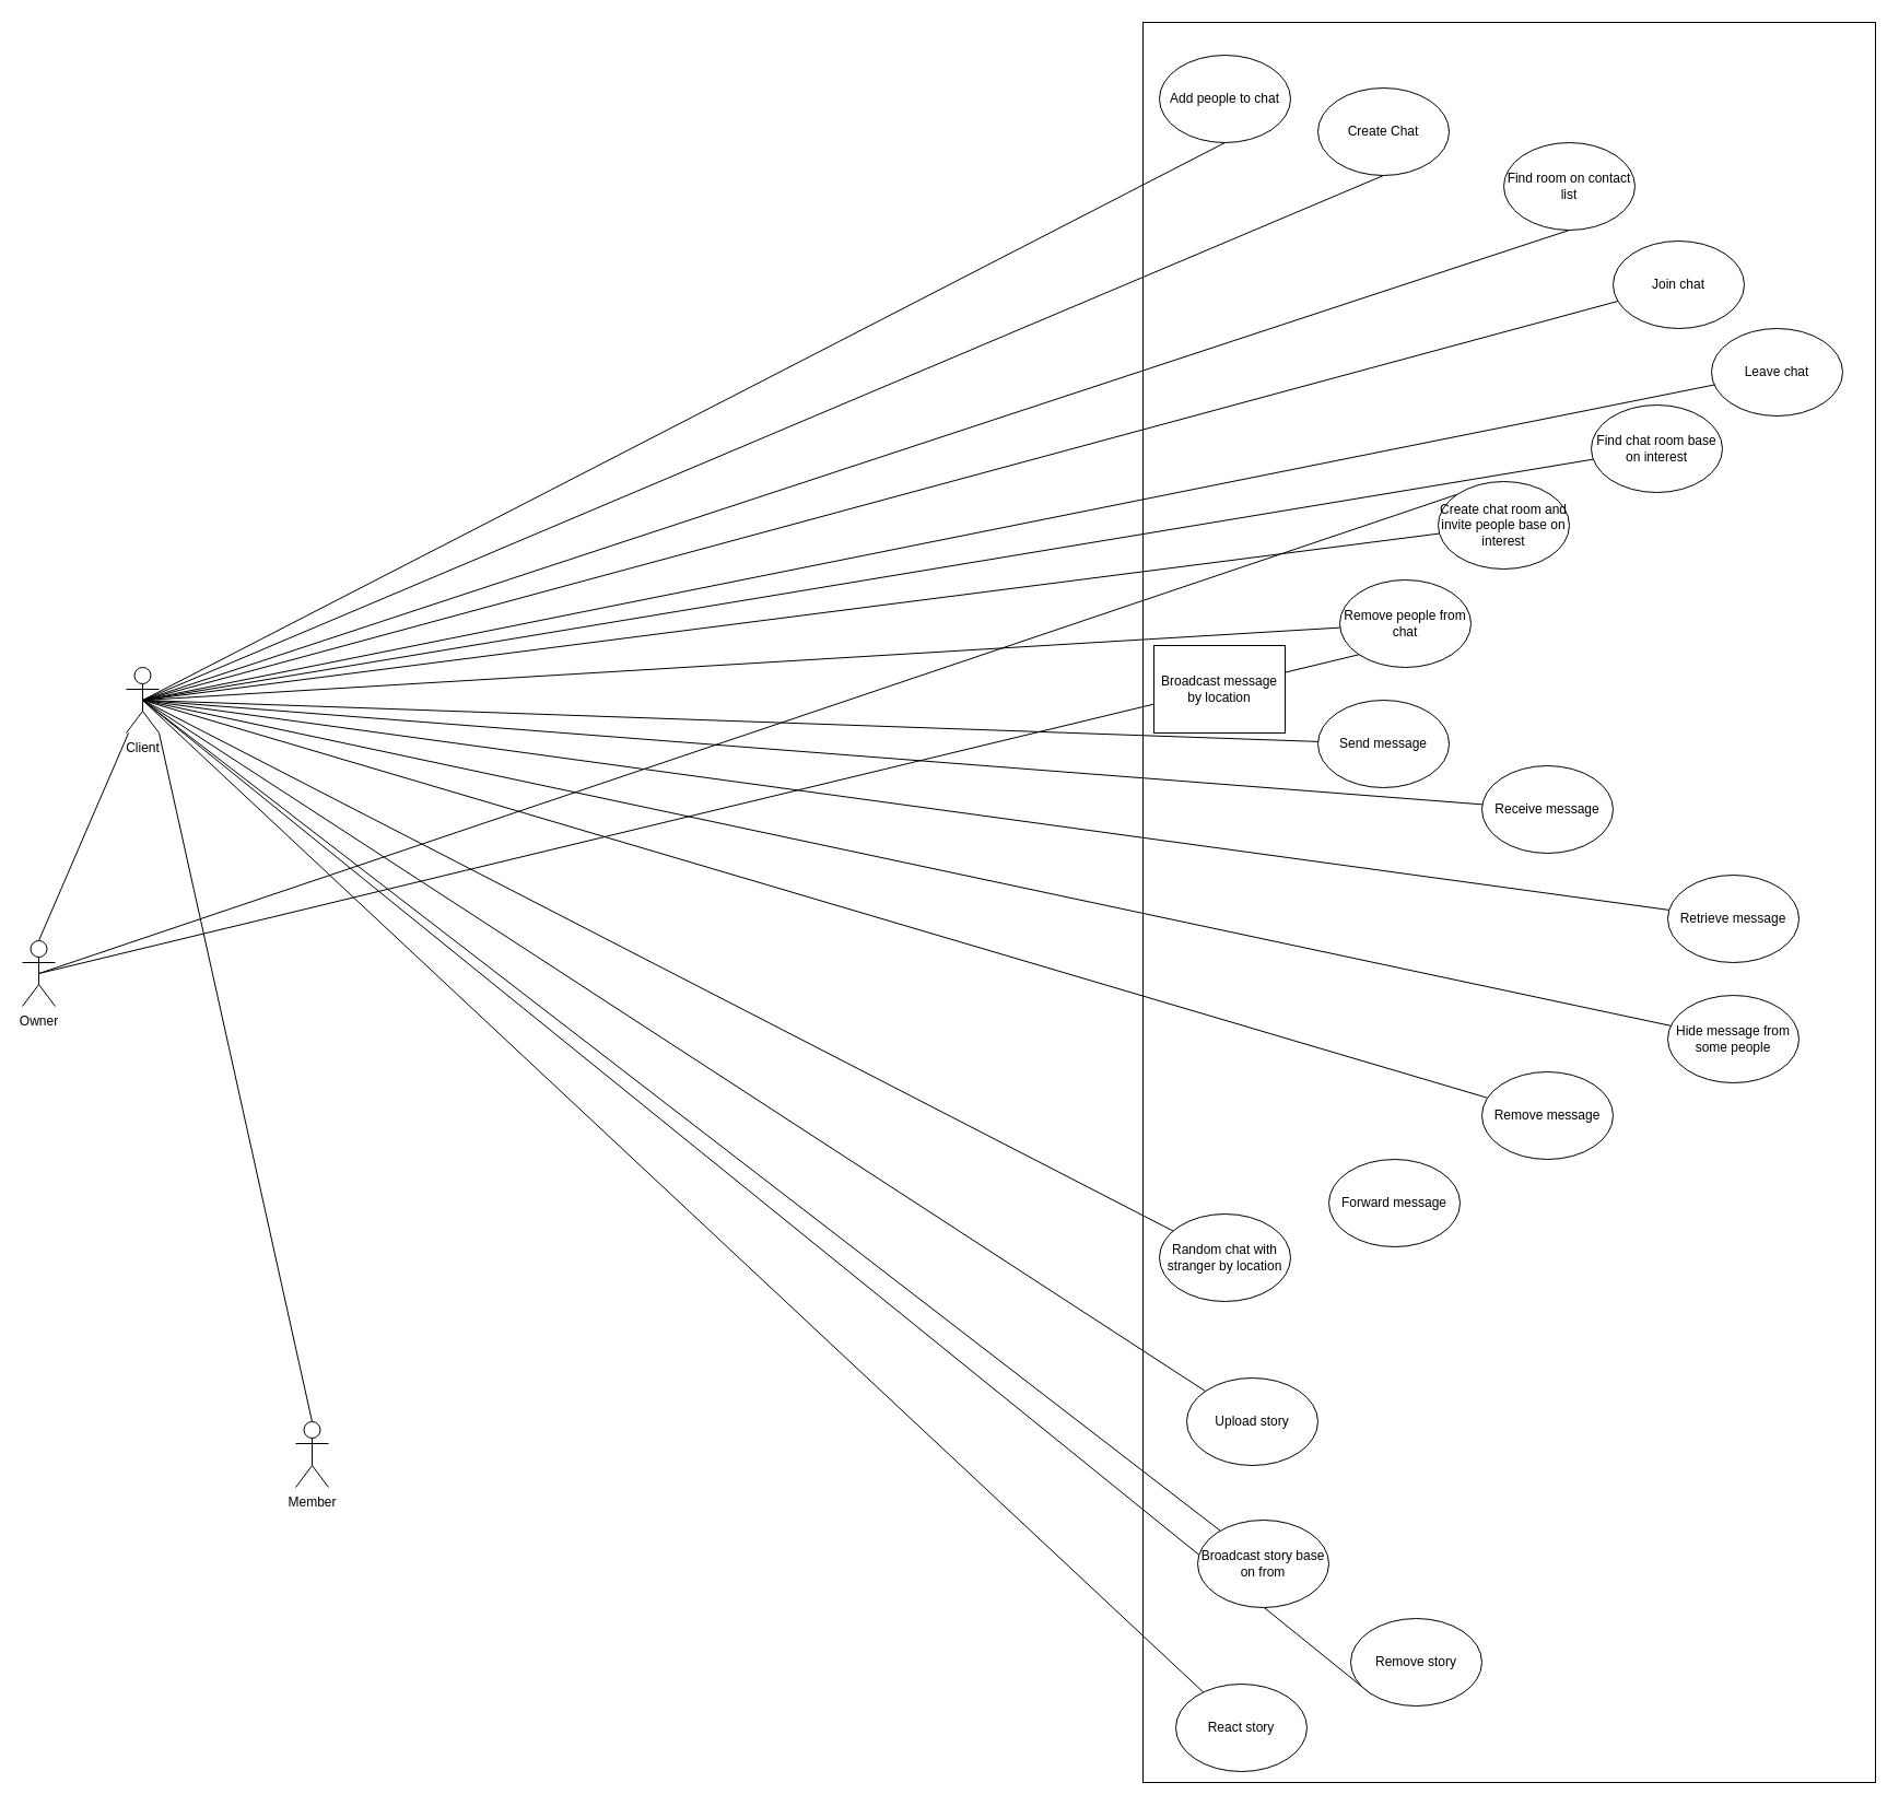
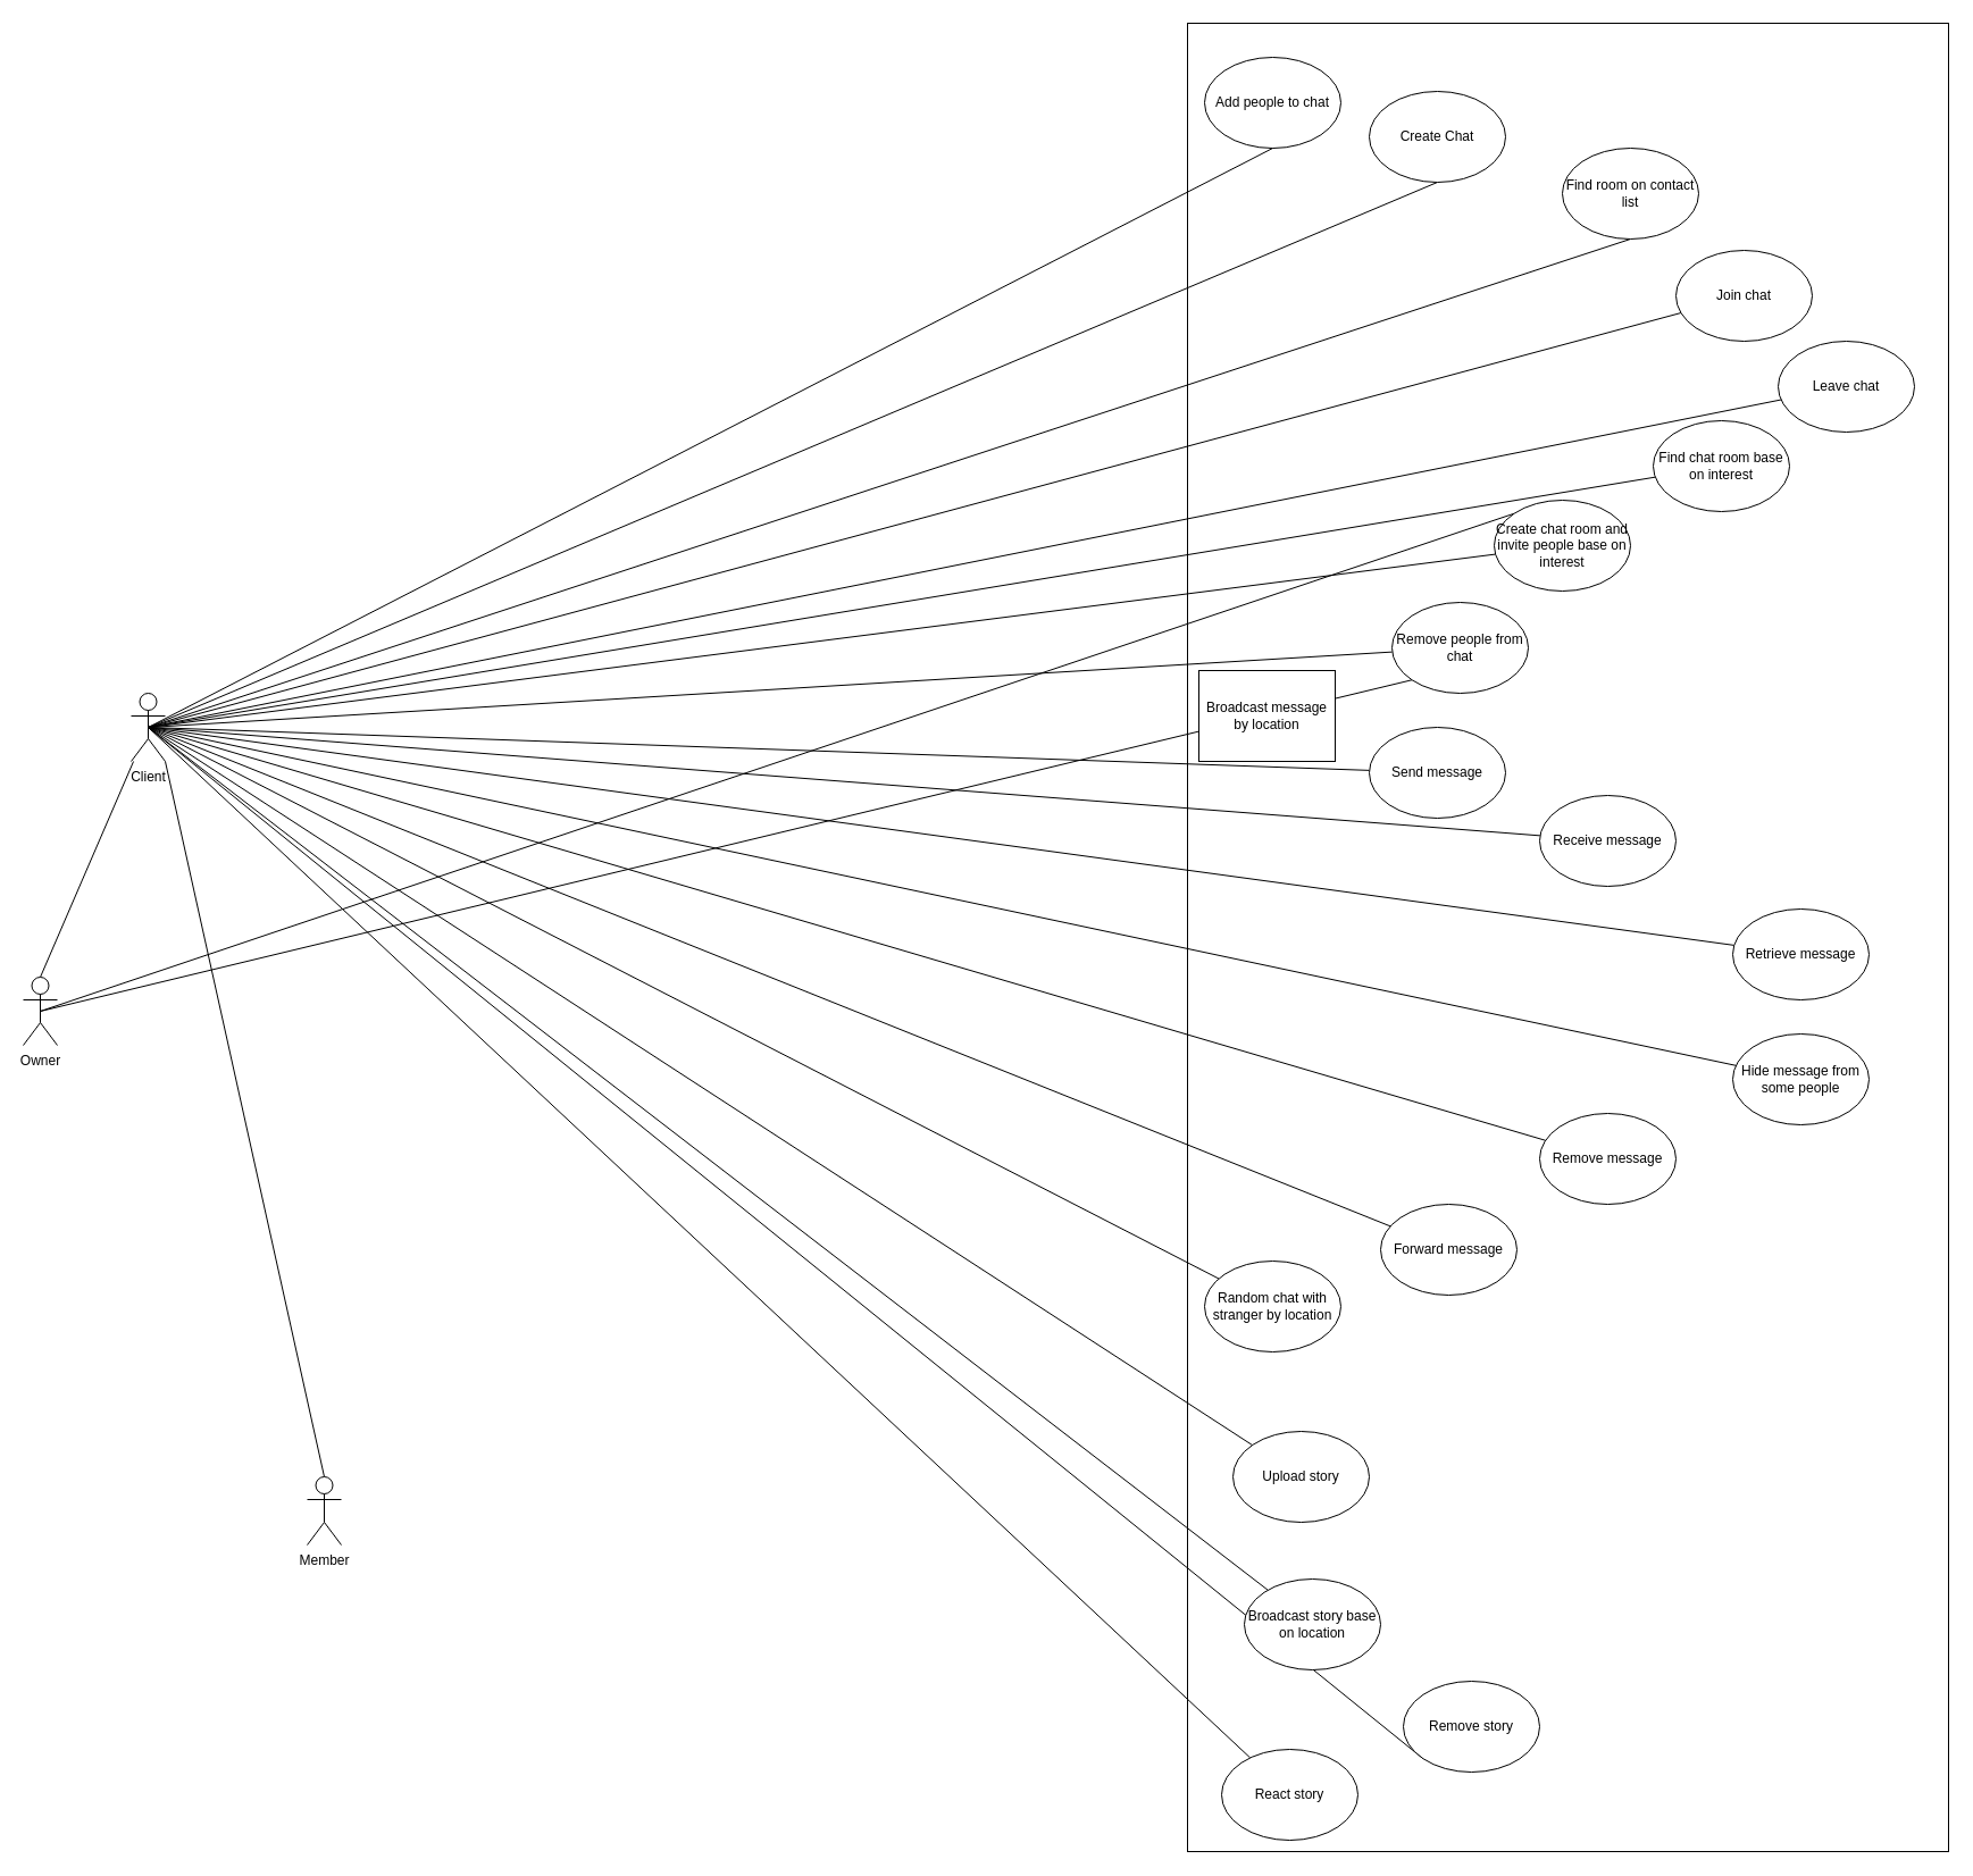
+ <mxCell id="15" style="edgeStyle=none;rounded=0;orthogonalLoop=1;jettySize=auto;html=1;exitX=0.5;exitY=0.5;exitDx=0;exitDy=0;exitPerimeter=0;endArrow=none;endFill=0;" edge="1" parent="1" source="22" target="37"><mxGeometry relative="1" as="geometry" /></mxCell>
- <mxCell id="46" value="Broadcast story base on from" style="ellipse;whiteSpace=wrap;html=1;" vertex="1" parent="1"><mxGeometry x="1095" y="1390" width="120" height="80" as="geometry" /></mxCell>
+ <mxCell id="46" value="Broadcast story base on location" style="ellipse;whiteSpace=wrap;html=1;" vertex="1" parent="1"><mxGeometry x="1095" y="1390" width="120" height="80" as="geometry" /></mxCell>
